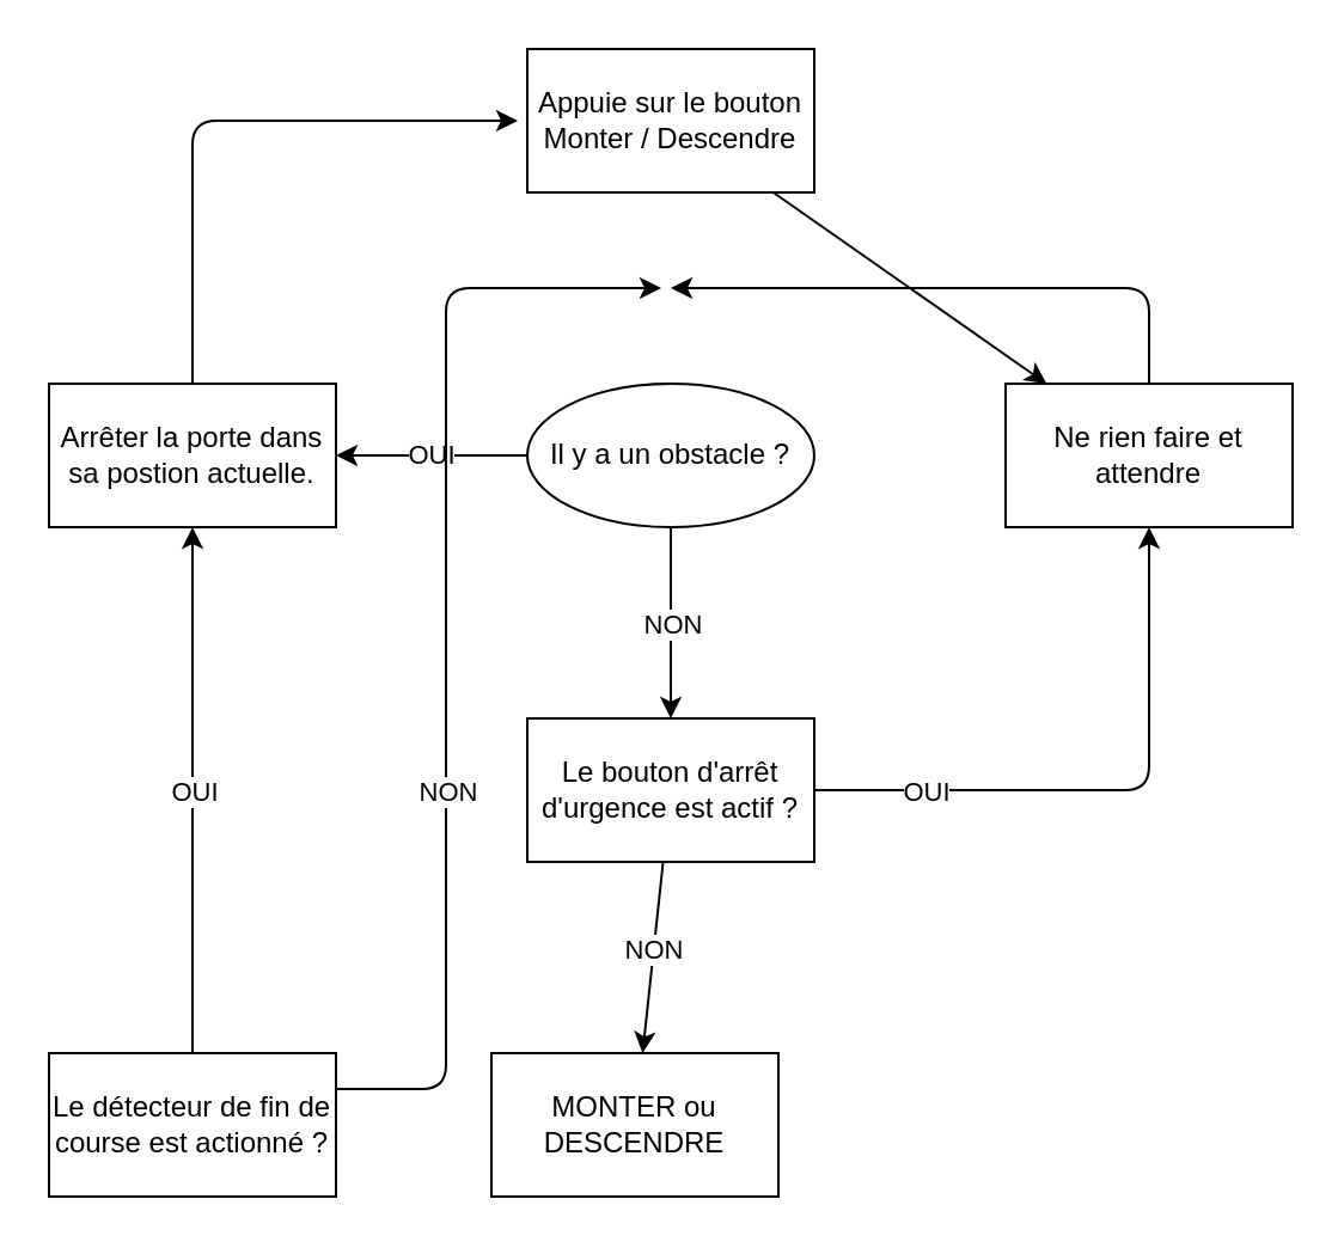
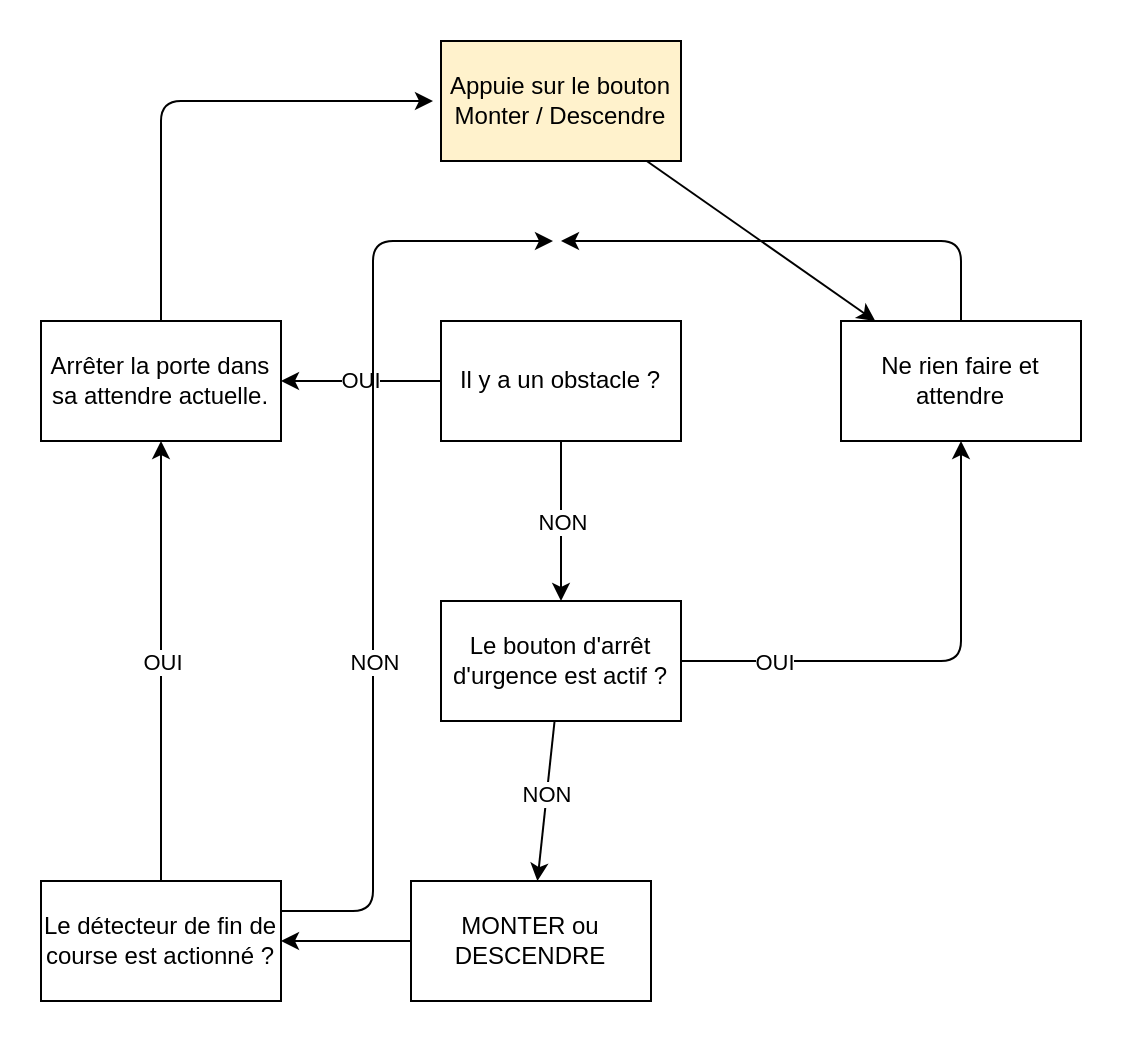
- <mxCell id="3" value="Appuie sur le bouton&lt;br&gt;Monter / Descendre" style="rounded=0;whiteSpace=wrap;html=1;" vertex="1" parent="1"><mxGeometry x="220" y="20" width="120" height="60" as="geometry" /></mxCell>
+ <mxCell id="3" value="Appuie sur le bouton&lt;br&gt;Monter / Descendre" style="rounded=0;whiteSpace=wrap;html=1;fillColor=#fff2cc;" vertex="1" parent="1"><mxGeometry x="220" y="20" width="120" height="60" as="geometry" /></mxCell>
- <mxCell id="23" value="Arrêter la porte dans sa postion actuelle." style="whiteSpace=wrap;html=1;" vertex="1" parent="1"><mxGeometry x="20" y="160" width="120" height="60" as="geometry" /></mxCell>
+ <mxCell id="23" value="Arrêter la porte dans sa attendre actuelle." style="whiteSpace=wrap;html=1;" vertex="1" parent="1"><mxGeometry x="20" y="160" width="120" height="60" as="geometry" /></mxCell>
- <mxCell id="7" value="Il y a un obstacle ?" style="ellipse;whiteSpace=wrap;html=1;" vertex="1" parent="1"><mxGeometry x="220" y="160" width="120" height="60" as="geometry" /></mxCell>
+ <mxCell id="7" value="Il y a un obstacle ?" style="rounded=0;whiteSpace=wrap;html=1;" vertex="1" parent="1"><mxGeometry x="220" y="160" width="120" height="60" as="geometry" /></mxCell>
+ <mxCell id="15" value="" style="edgeStyle=none;html=1;" edge="1" parent="1" source="16" target="21"><mxGeometry relative="1" as="geometry"><Array as="points" /></mxGeometry></mxCell>
